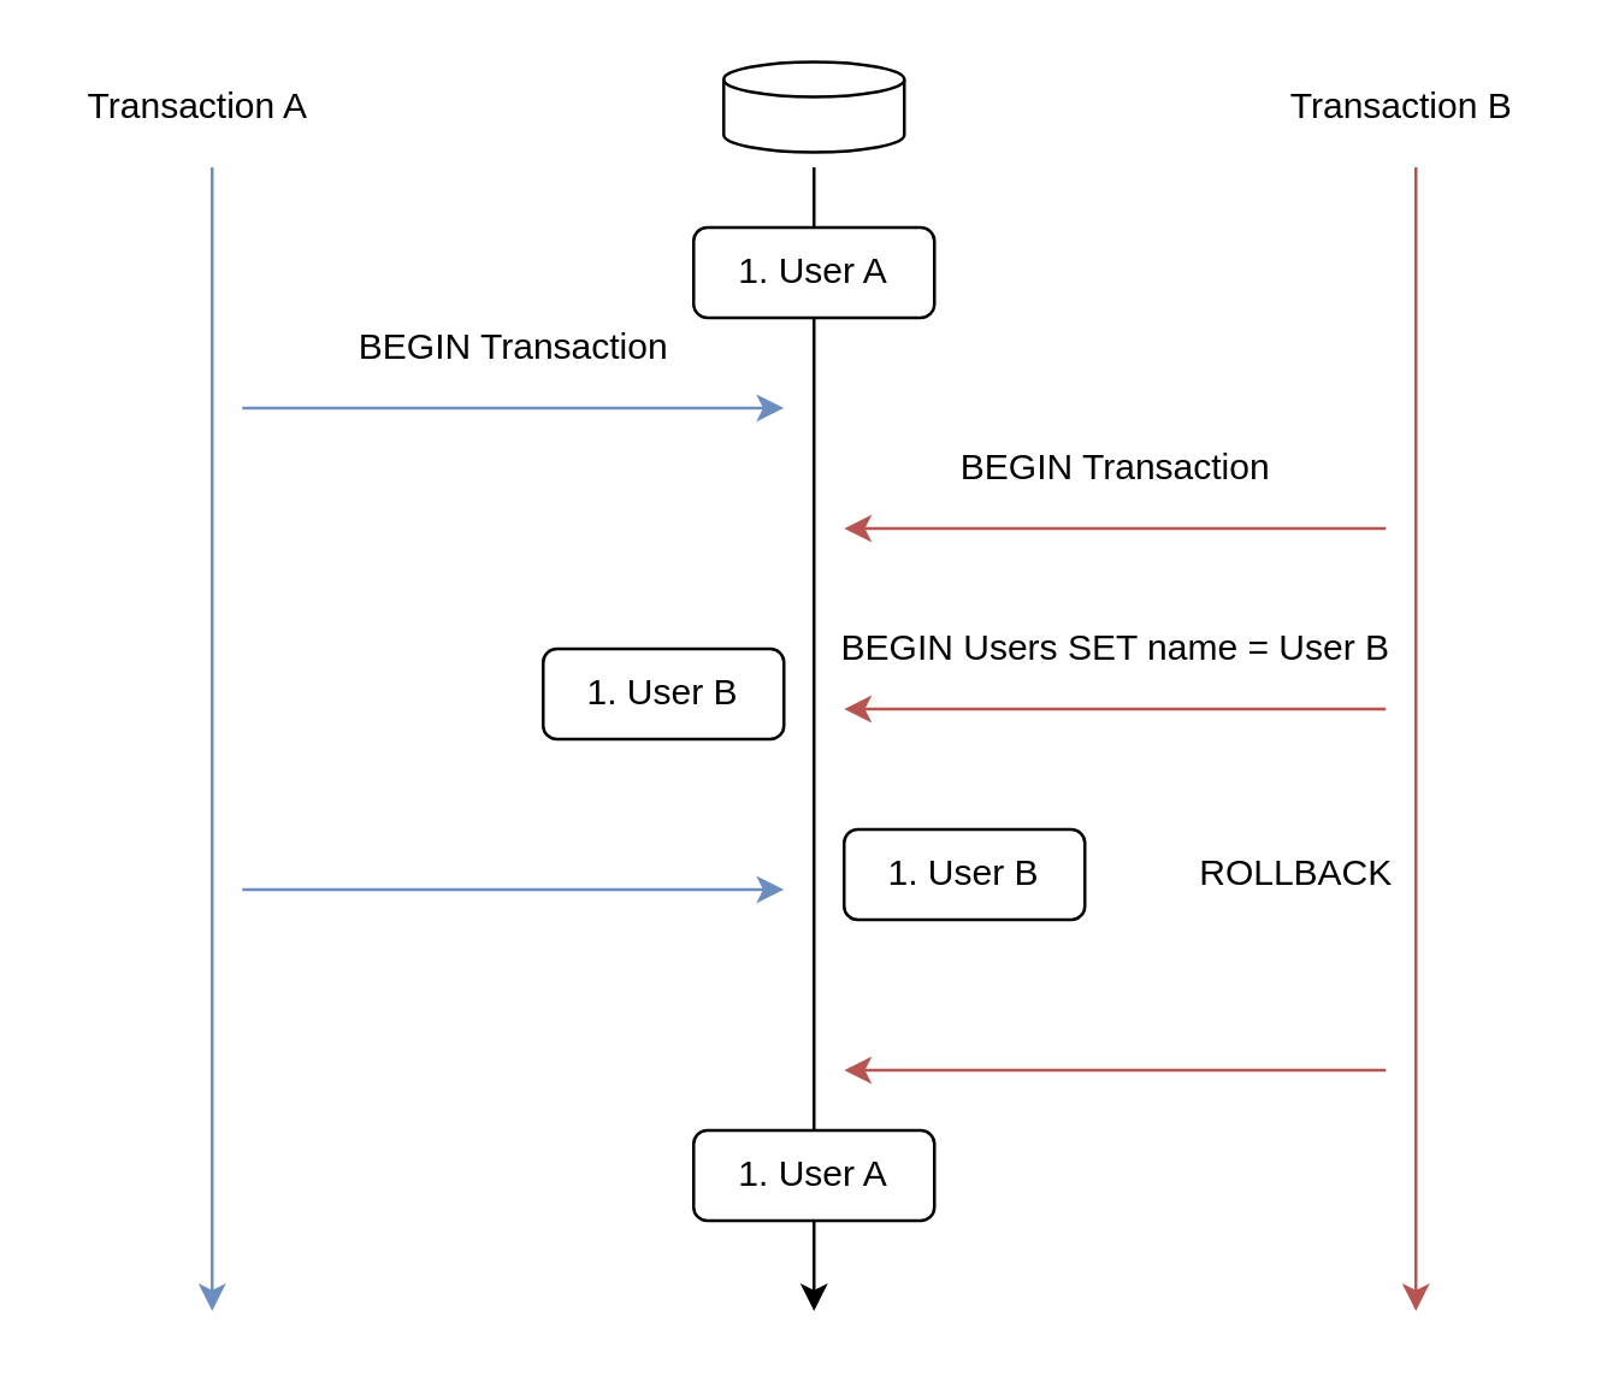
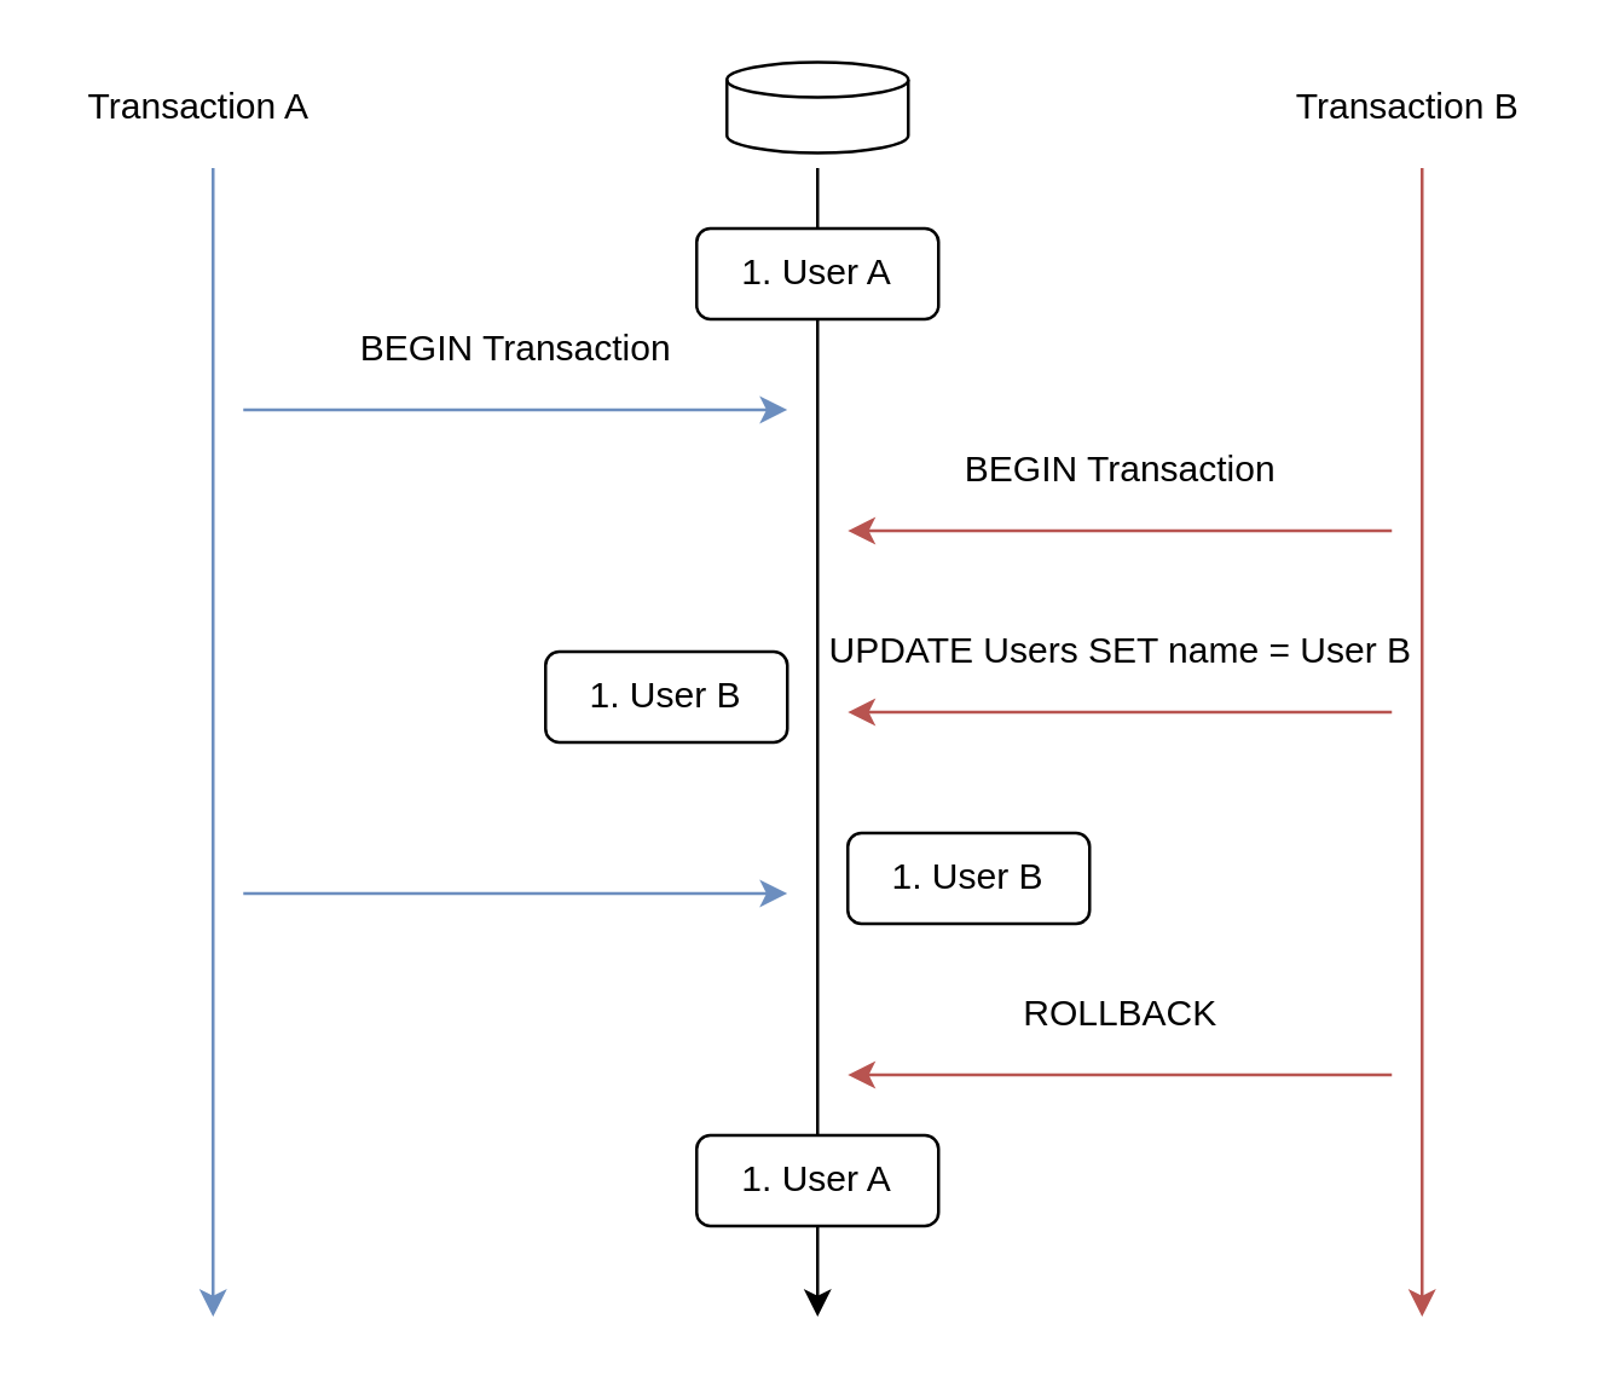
- <mxCell id="16" value="BEGIN Users SET name = User B" style="text;html=1;align=center;verticalAlign=middle;resizable=0;points=[];autosize=1;" vertex="1" parent="1"><mxGeometry x="265" y="205" width="210" height="20" as="geometry" /></mxCell>
+ <mxCell id="16" value="UPDATE Users SET name = User B" style="text;html=1;align=center;verticalAlign=middle;resizable=0;points=[];autosize=1;" vertex="1" parent="1"><mxGeometry x="265" y="205" width="210" height="20" as="geometry" /></mxCell>
- <mxCell id="20" value="ROLLBACK" style="text;html=1;align=center;verticalAlign=middle;resizable=0;points=[];autosize=1;" vertex="1" parent="1"><mxGeometry x="390" y="280" width="80" height="20" as="geometry" /></mxCell>
+ <mxCell id="20" value="ROLLBACK" style="text;html=1;align=center;verticalAlign=middle;resizable=0;points=[];autosize=1;" vertex="1" parent="1"><mxGeometry x="330" y="325" width="80" height="20" as="geometry" /></mxCell>
